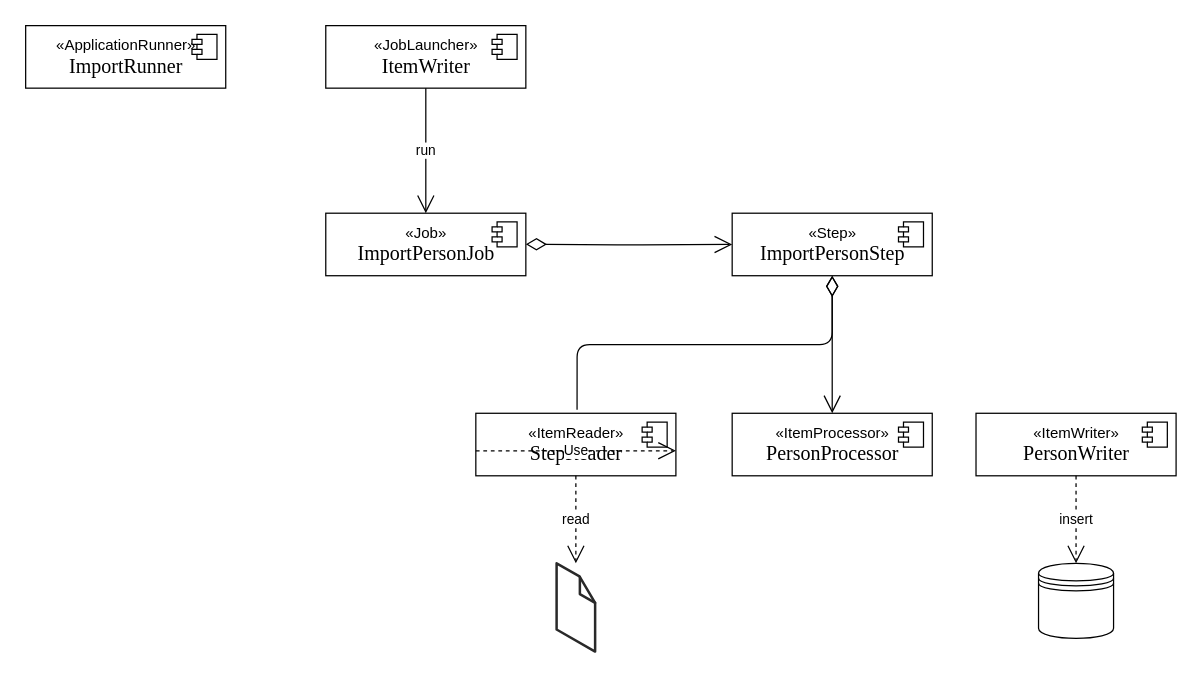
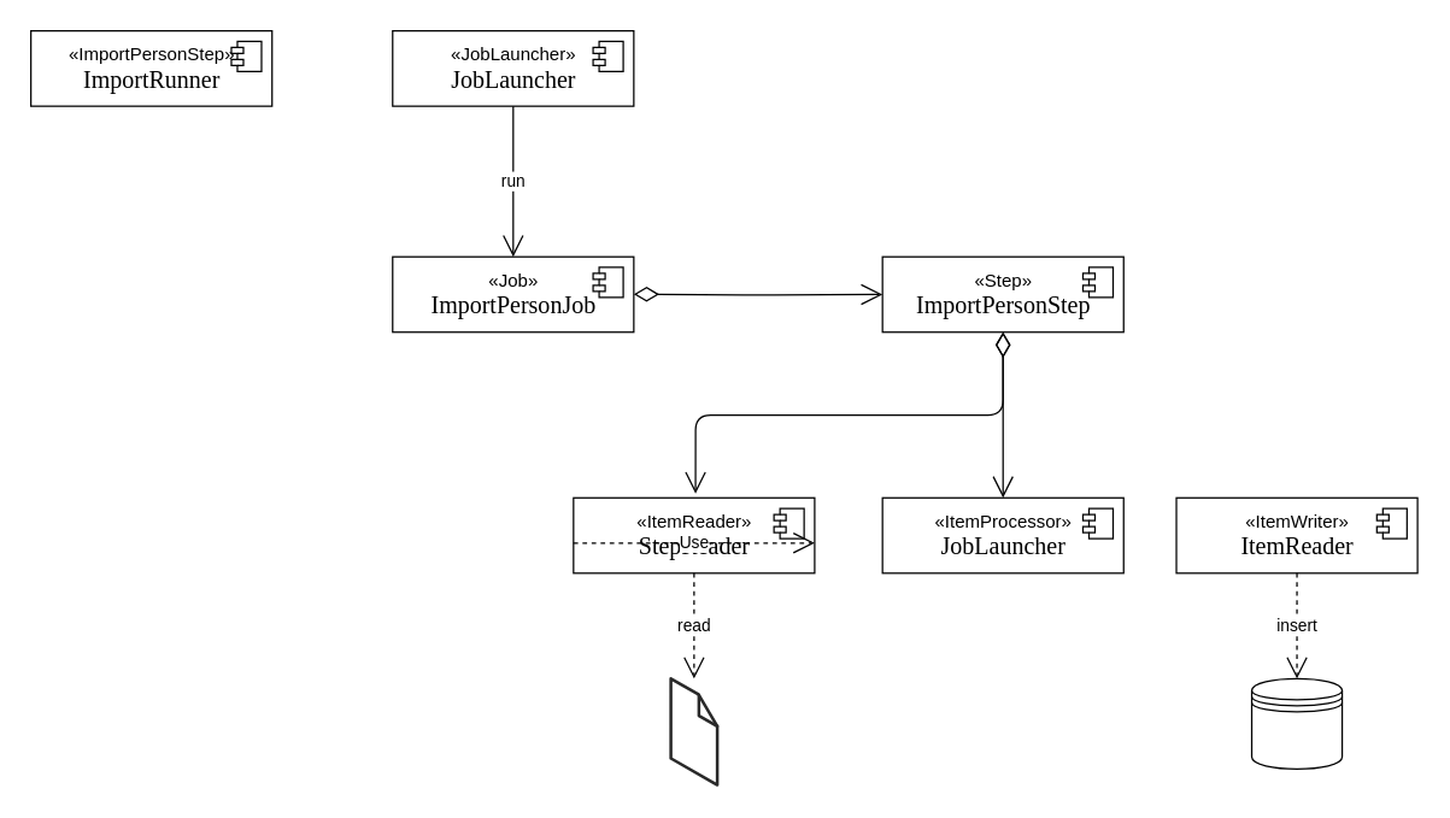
- <mxCell id="6" value="«ApplicationRunner»&lt;br&gt;&lt;p class=&quot;p1&quot; style=&quot;margin: 0px ; font-stretch: normal ; font-size: 16px ; line-height: normal ; font-family: &amp;#34;menlo&amp;#34;&quot;&gt;ImportRunner&lt;/p&gt;" style="html=1;dropTarget=0;" vertex="1" parent="1"><mxGeometry x="20" y="20" width="160" height="50" as="geometry" /></mxCell>
+ <mxCell id="6" value="«ImportPersonStep»&lt;br&gt;&lt;p class=&quot;p1&quot; style=&quot;margin: 0px ; font-stretch: normal ; font-size: 16px ; line-height: normal ; font-family: &amp;#34;menlo&amp;#34;&quot;&gt;ImportRunner&lt;/p&gt;" style="html=1;dropTarget=0;" vertex="1" parent="1"><mxGeometry x="20" y="20" width="160" height="50" as="geometry" /></mxCell>
- <mxCell id="4" value="«JobLauncher»&lt;br&gt;&lt;p class=&quot;p1&quot; style=&quot;margin: 0px ; font-stretch: normal ; font-size: 16px ; line-height: normal ; font-family: &amp;#34;menlo&amp;#34;&quot;&gt;ItemWriter&lt;/p&gt;" style="html=1;dropTarget=0;" vertex="1" parent="1"><mxGeometry x="260" y="20" width="160" height="50" as="geometry" /></mxCell>
+ <mxCell id="4" value="«JobLauncher»&lt;br&gt;&lt;p class=&quot;p1&quot; style=&quot;margin: 0px ; font-stretch: normal ; font-size: 16px ; line-height: normal ; font-family: &amp;#34;menlo&amp;#34;&quot;&gt;JobLauncher&lt;/p&gt;" style="html=1;dropTarget=0;" vertex="1" parent="1"><mxGeometry x="260" y="20" width="160" height="50" as="geometry" /></mxCell>
- <mxCell id="20" value="" style="endArrow=none;html=1;endSize=12;startArrow=diamondThin;startSize=14;startFill=0;edgeStyle=orthogonalEdgeStyle;align=left;verticalAlign=bottom;entryX=0.506;entryY=-0.057;entryDx=0;entryDy=0;exitX=0.5;exitY=1;exitDx=0;exitDy=0;entryPerimeter=0;" edge="1" parent="1" source="10" target="2"><mxGeometry x="-1" y="3" relative="1" as="geometry"><mxPoint x="675" y="230" as="sourcePoint" /><mxPoint x="870" y="340" as="targetPoint" /></mxGeometry></mxCell>
+ <mxCell id="20" value="" style="endArrow=open;html=1;endSize=12;startArrow=diamondThin;startSize=14;startFill=0;edgeStyle=orthogonalEdgeStyle;align=left;verticalAlign=bottom;entryX=0.506;entryY=-0.057;entryDx=0;entryDy=0;exitX=0.5;exitY=1;exitDx=0;exitDy=0;entryPerimeter=0;" edge="1" parent="1" source="10" target="2"><mxGeometry x="-1" y="3" relative="1" as="geometry"><mxPoint x="675" y="230" as="sourcePoint" /><mxPoint x="870" y="340" as="targetPoint" /></mxGeometry></mxCell>
- <mxCell id="15" value="«ItemProcessor»&lt;br&gt;&lt;p class=&quot;p1&quot; style=&quot;margin: 0px ; font-stretch: normal ; font-size: 16px ; line-height: normal ; font-family: &amp;#34;menlo&amp;#34;&quot;&gt;PersonProcessor&lt;/p&gt;" style="html=1;dropTarget=0;" vertex="1" parent="1"><mxGeometry x="585" y="330" width="160" height="50" as="geometry" /></mxCell>
+ <mxCell id="15" value="«ItemProcessor»&lt;br&gt;&lt;p class=&quot;p1&quot; style=&quot;margin: 0px ; font-stretch: normal ; font-size: 16px ; line-height: normal ; font-family: &amp;#34;menlo&amp;#34;&quot;&gt;JobLauncher&lt;/p&gt;" style="html=1;dropTarget=0;" vertex="1" parent="1"><mxGeometry x="585" y="330" width="160" height="50" as="geometry" /></mxCell>
- <mxCell id="17" value="«ItemWriter»&lt;br&gt;&lt;p class=&quot;p1&quot; style=&quot;margin: 0px ; font-stretch: normal ; font-size: 16px ; line-height: normal ; font-family: &amp;#34;menlo&amp;#34;&quot;&gt;PersonWriter&lt;/p&gt;" style="html=1;dropTarget=0;" vertex="1" parent="1"><mxGeometry x="780" y="330" width="160" height="50" as="geometry" /></mxCell>
+ <mxCell id="17" value="«ItemWriter»&lt;br&gt;&lt;p class=&quot;p1&quot; style=&quot;margin: 0px ; font-stretch: normal ; font-size: 16px ; line-height: normal ; font-family: &amp;#34;menlo&amp;#34;&quot;&gt;ItemReader&lt;/p&gt;" style="html=1;dropTarget=0;" vertex="1" parent="1"><mxGeometry x="780" y="330" width="160" height="50" as="geometry" /></mxCell>
